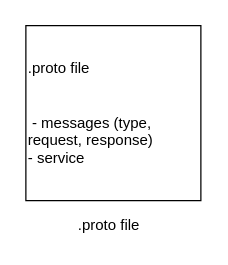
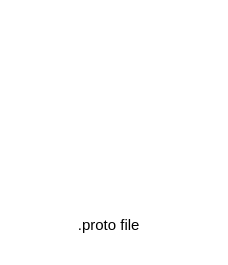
- <mxCell id="2" value=".proto file&lt;br&gt;&lt;br&gt;&lt;br&gt;&amp;nbsp;- messages (type, request, response)&lt;br&gt;- service" style="whiteSpace=wrap;html=1;aspect=fixed;align=left;" vertex="1" parent="1"><mxGeometry x="20" y="20" width="140" height="140" as="geometry" /></mxCell>
